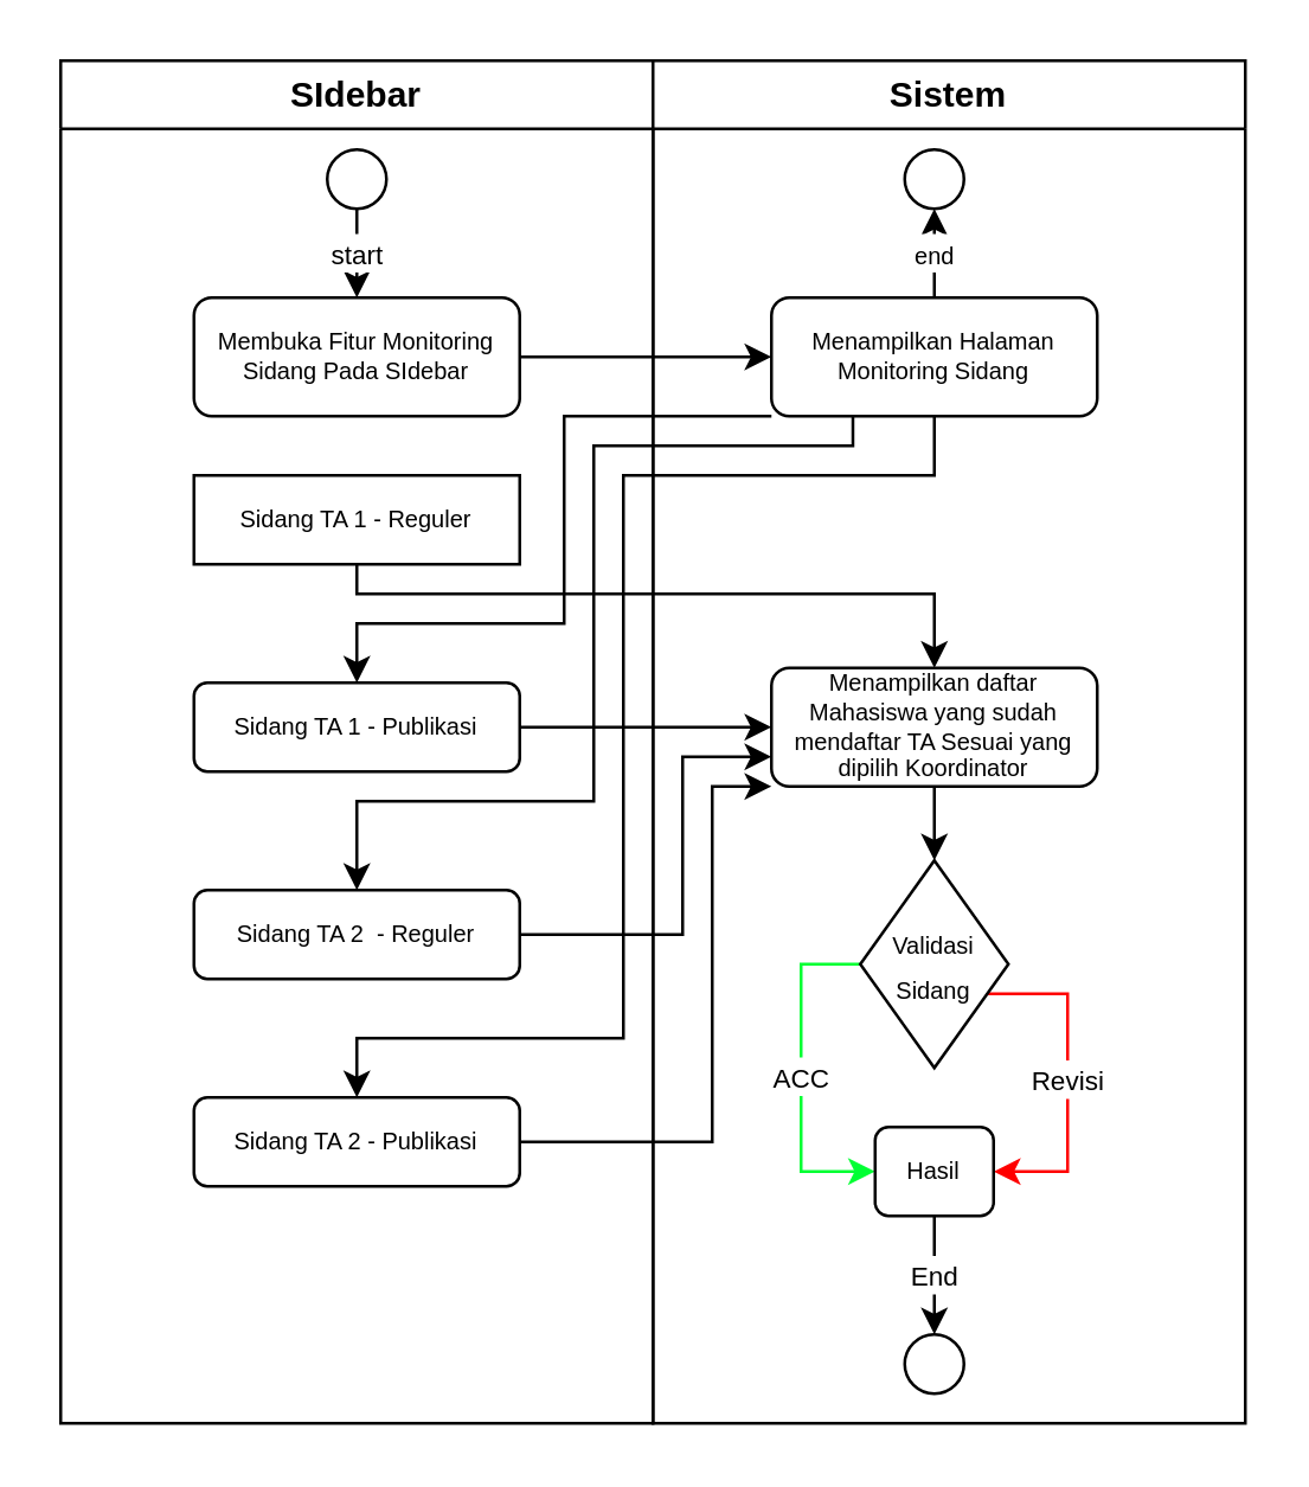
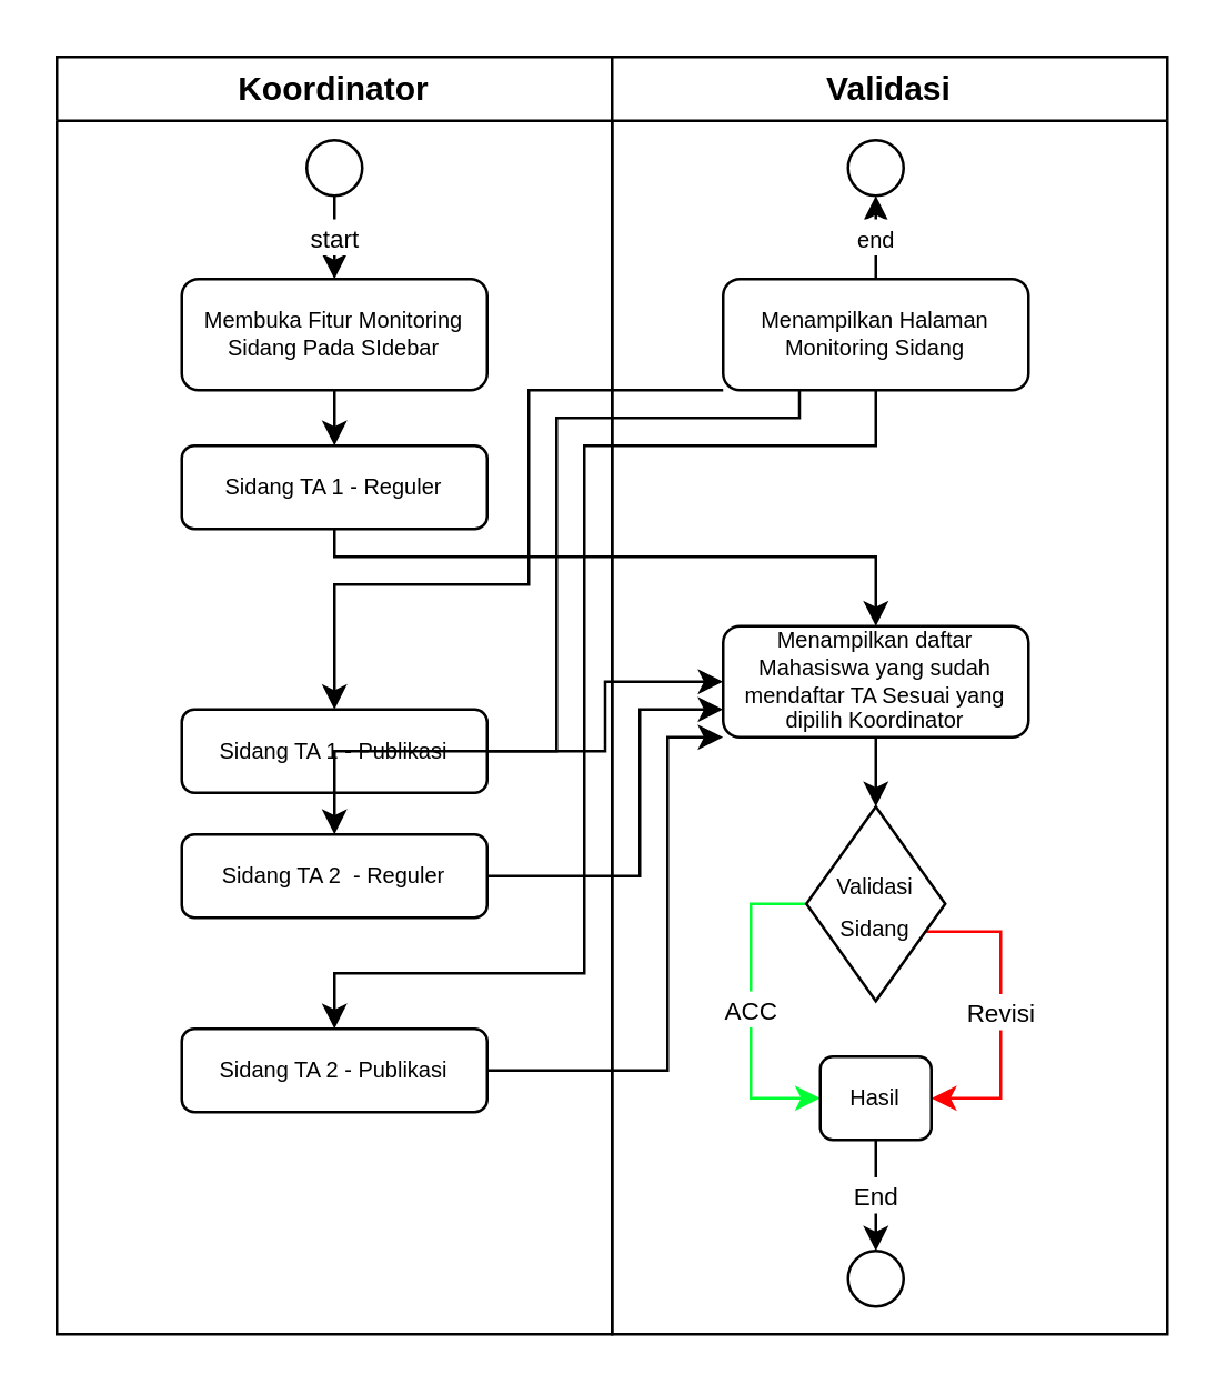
- <mxCell id="2" value="SIdebar" style="swimlane;whiteSpace=wrap;html=1;" vertex="1" parent="1"><mxGeometry x="20" y="20" width="200" height="460" as="geometry" /></mxCell>
+ <mxCell id="2" value="Koordinator" style="swimlane;whiteSpace=wrap;html=1;" vertex="1" parent="1"><mxGeometry x="20" y="20" width="200" height="460" as="geometry" /></mxCell>
- <mxCell id="10" value="Sistem" style="swimlane;whiteSpace=wrap;html=1;" vertex="1" parent="1"><mxGeometry x="220" y="20" width="200" height="460" as="geometry" /></mxCell>
+ <mxCell id="10" value="Validasi" style="swimlane;whiteSpace=wrap;html=1;" vertex="1" parent="1"><mxGeometry x="220" y="20" width="200" height="460" as="geometry" /></mxCell>
- <mxCell id="22" style="rounded=0;orthogonalLoop=1;jettySize=auto;html=1;entryX=0;entryY=0.5;entryDx=0;entryDy=0;" edge="1" parent="1" source="5" target="12"><mxGeometry relative="1" as="geometry" /></mxCell>
+ <mxCell id="22" style="rounded=0;orthogonalLoop=1;jettySize=auto;html=1;" edge="1" parent="1" source="5" target="6"><mxGeometry relative="1" as="geometry" /></mxCell>
- <mxCell id="6" value="Sidang TA 1 - Reguler" style="whiteSpace=wrap;html=1;fontSize=8;rounded=0;" vertex="1" parent="2"><mxGeometry x="45" y="140" width="110" height="30" as="geometry" /></mxCell>
+ <mxCell id="6" value="Sidang TA 1 - Reguler" style="rounded=1;whiteSpace=wrap;html=1;fontSize=8;" vertex="1" parent="2"><mxGeometry x="45" y="140" width="110" height="30" as="geometry" /></mxCell>
- <mxCell id="7" value="Sidang TA 1 - Publikasi" style="rounded=1;whiteSpace=wrap;html=1;fontSize=8;" vertex="1" parent="2"><mxGeometry x="45" y="210" width="110" height="30" as="geometry" /></mxCell>
+ <mxCell id="7" value="Sidang TA 1 - Publikasi" style="rounded=1;whiteSpace=wrap;html=1;fontSize=8;" vertex="1" parent="2"><mxGeometry x="45" y="235" width="110" height="30" as="geometry" /></mxCell>
